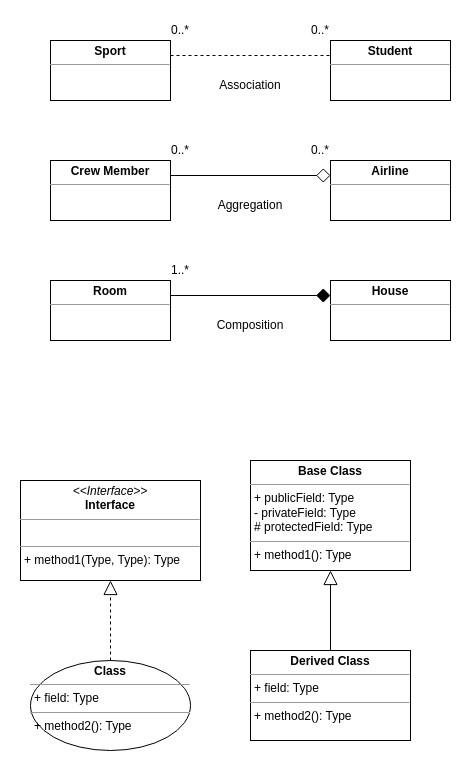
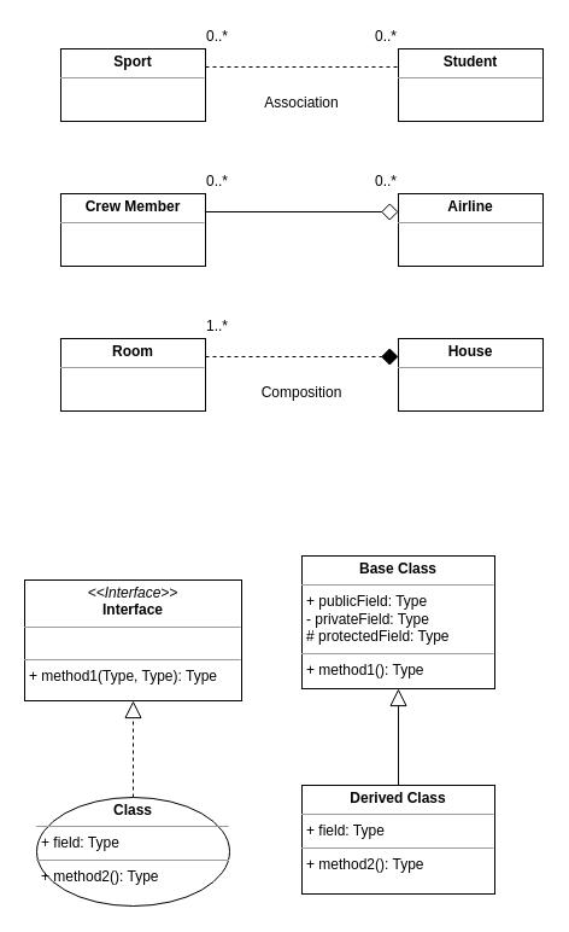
- <mxCell id="17" value="Aggregation" style="text;html=1;strokeColor=none;fillColor=none;align=center;verticalAlign=middle;whiteSpace=wrap;rounded=0;" parent="1" vertex="1"><mxGeometry x="220" y="190" width="60" height="30" as="geometry" /></mxCell>
- <mxCell id="12" style="edgeStyle=orthogonalEdgeStyle;rounded=0;orthogonalLoop=1;jettySize=auto;html=1;exitX=1;exitY=0.25;exitDx=0;exitDy=0;entryX=0;entryY=0.25;entryDx=0;entryDy=0;endArrow=diamond;endFill=1;startArrow=none;startFill=0;startSize=12;endSize=12;" parent="1" source="13" target="14" edge="1"><mxGeometry relative="1" as="geometry" /></mxCell>
+ <mxCell id="12" style="edgeStyle=orthogonalEdgeStyle;rounded=0;orthogonalLoop=1;jettySize=auto;html=1;exitX=1;exitY=0.25;exitDx=0;exitDy=0;entryX=0;entryY=0.25;entryDx=0;entryDy=0;endArrow=diamond;endFill=1;startArrow=none;startFill=0;startSize=12;endSize=12;dashed=1;" parent="1" source="13" target="14" edge="1"><mxGeometry relative="1" as="geometry" /></mxCell>
